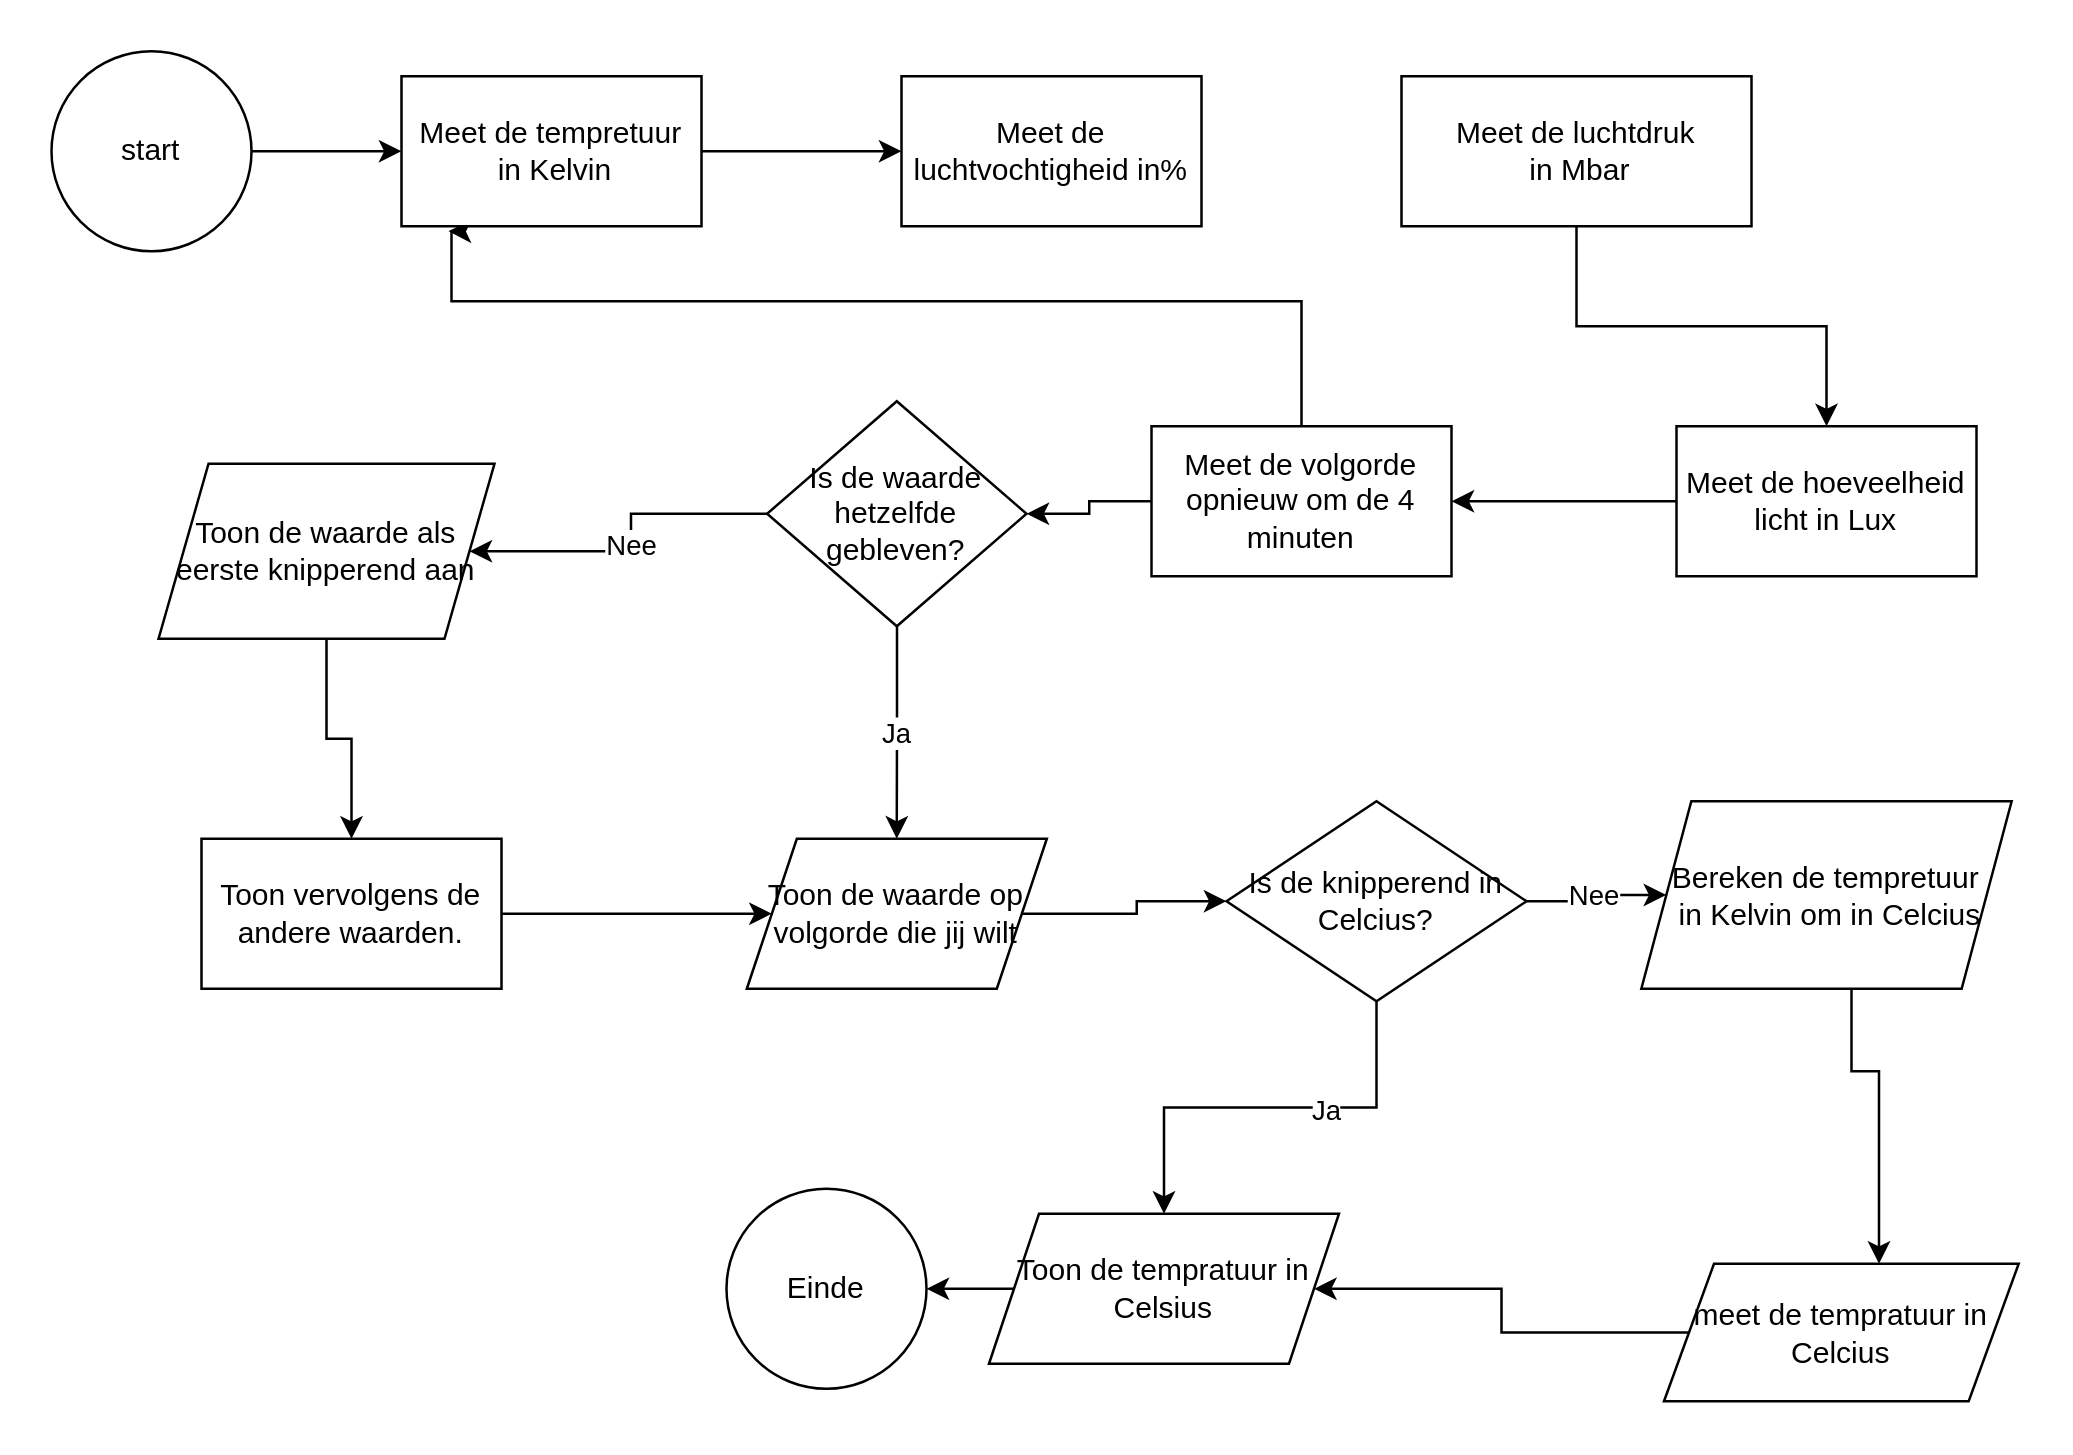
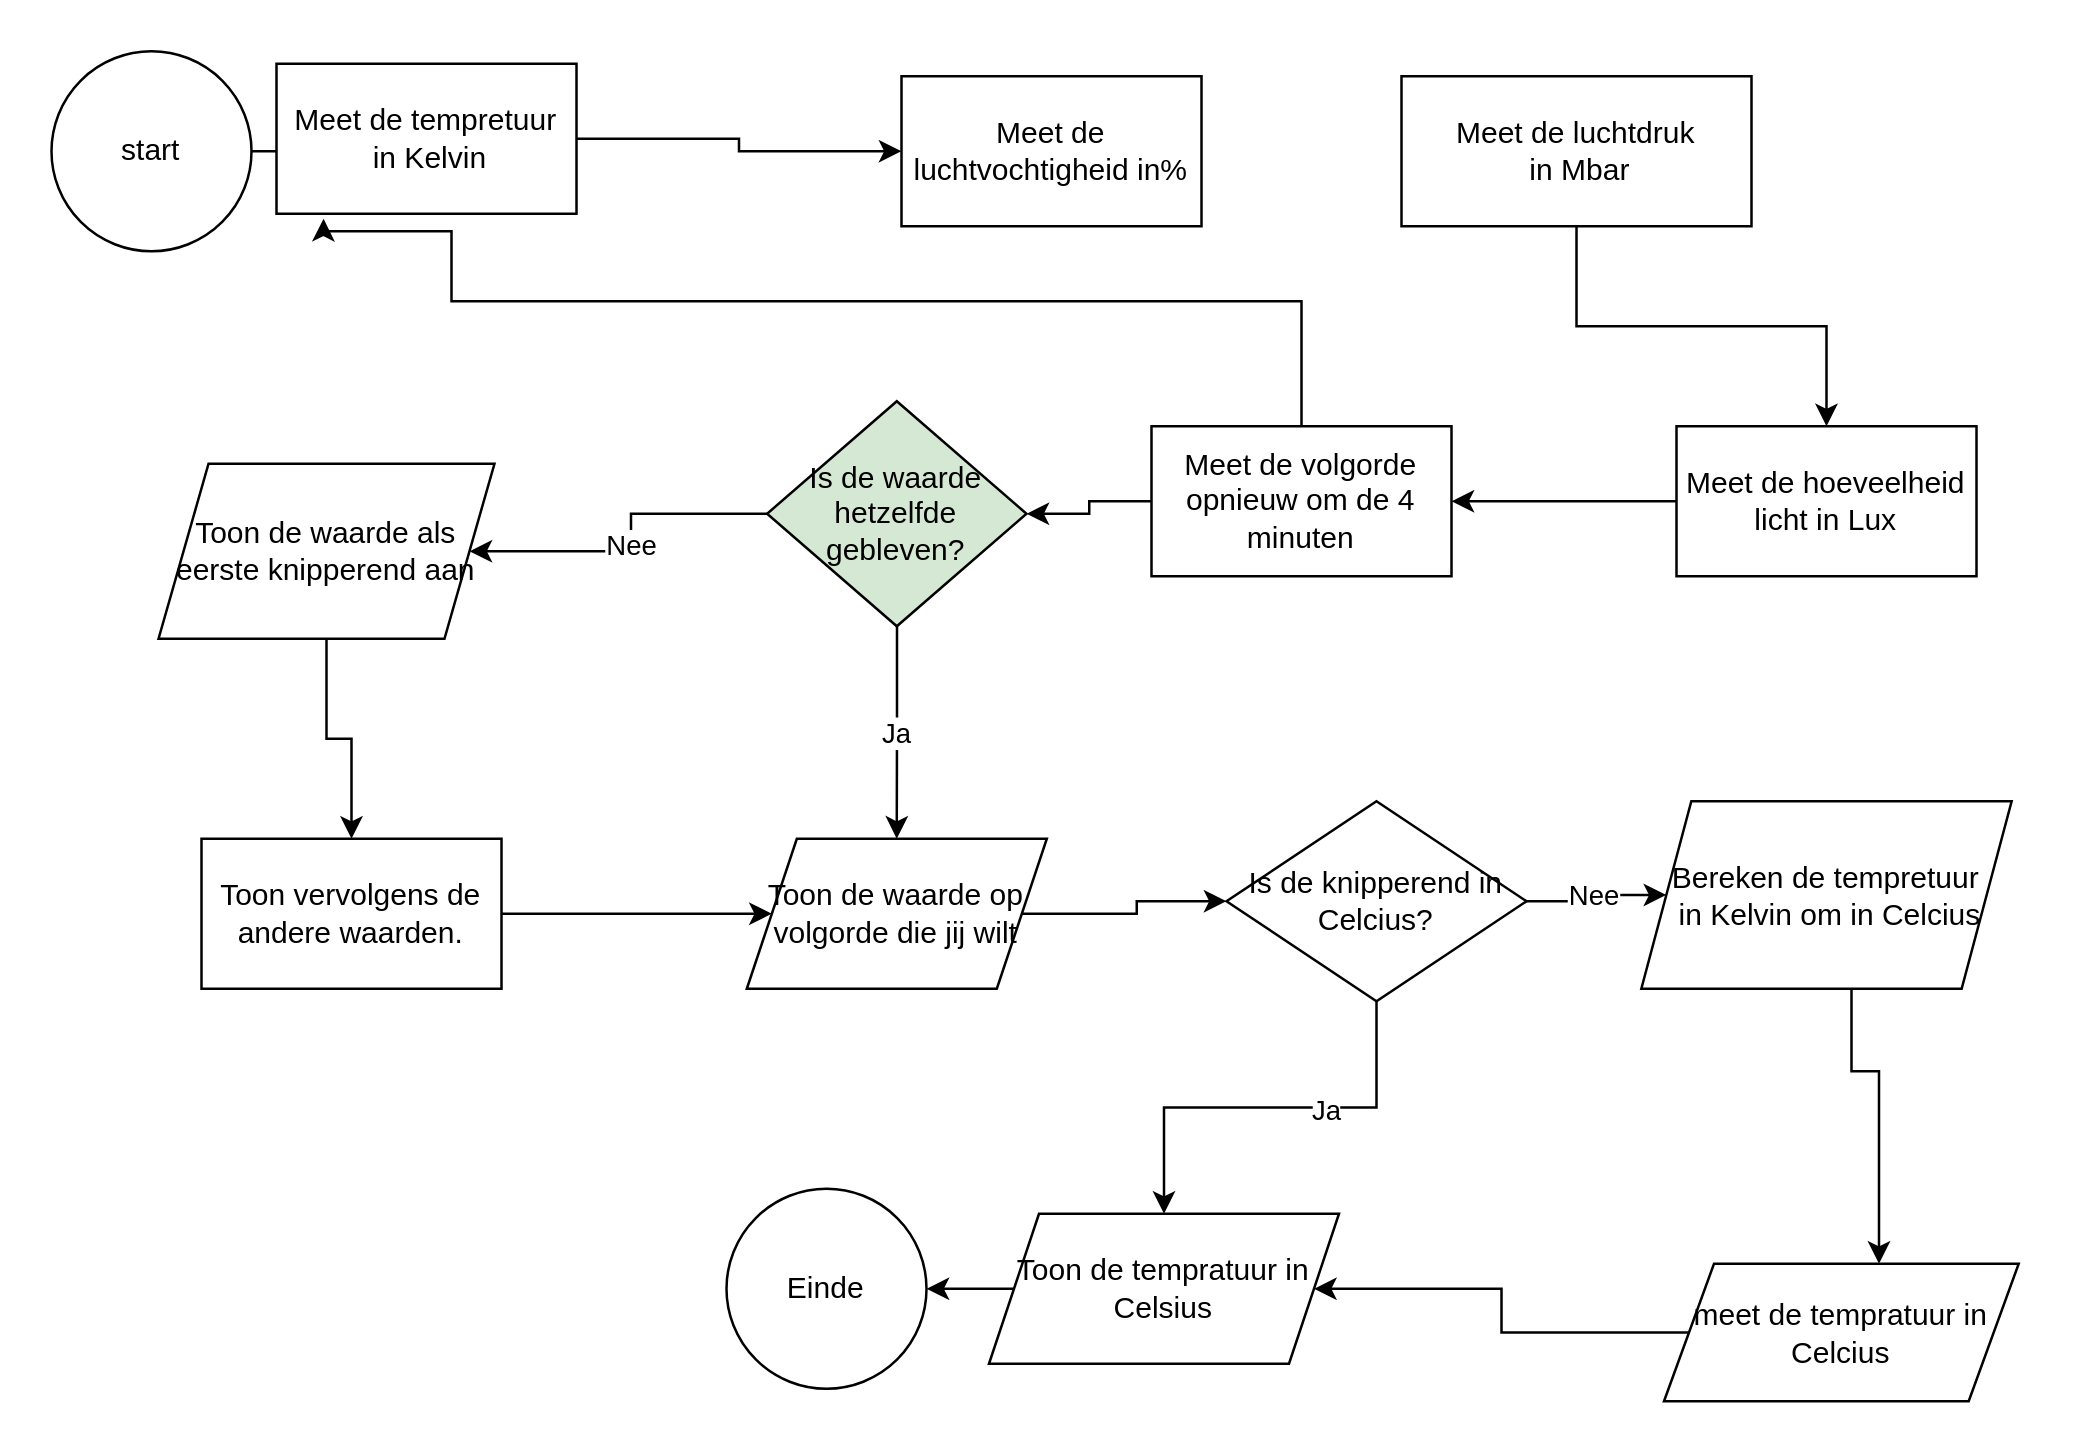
- <mxCell id="19" value="Meet de tempretuur&lt;br&gt;&amp;nbsp;in Kelvin" style="whiteSpace=wrap;html=1;" vertex="1" parent="1"><mxGeometry x="160" y="30" width="120" height="60" as="geometry" /></mxCell>
+ <mxCell id="19" value="Meet de tempretuur&lt;br&gt;&amp;nbsp;in Kelvin" style="whiteSpace=wrap;html=1;" vertex="1" parent="1"><mxGeometry x="110" y="25" width="120" height="60" as="geometry" /></mxCell>
- <mxCell id="6" value="Is de waarde hetzelfde gebleven?" style="rhombus;whiteSpace=wrap;html=1;" vertex="1" parent="1"><mxGeometry x="306.25" y="160" width="103.75" height="90" as="geometry" /></mxCell>
+ <mxCell id="6" value="Is de waarde hetzelfde gebleven?" style="rhombus;whiteSpace=wrap;html=1;fillColor=#d5e8d4;" vertex="1" parent="1"><mxGeometry x="306.25" y="160" width="103.75" height="90" as="geometry" /></mxCell>
